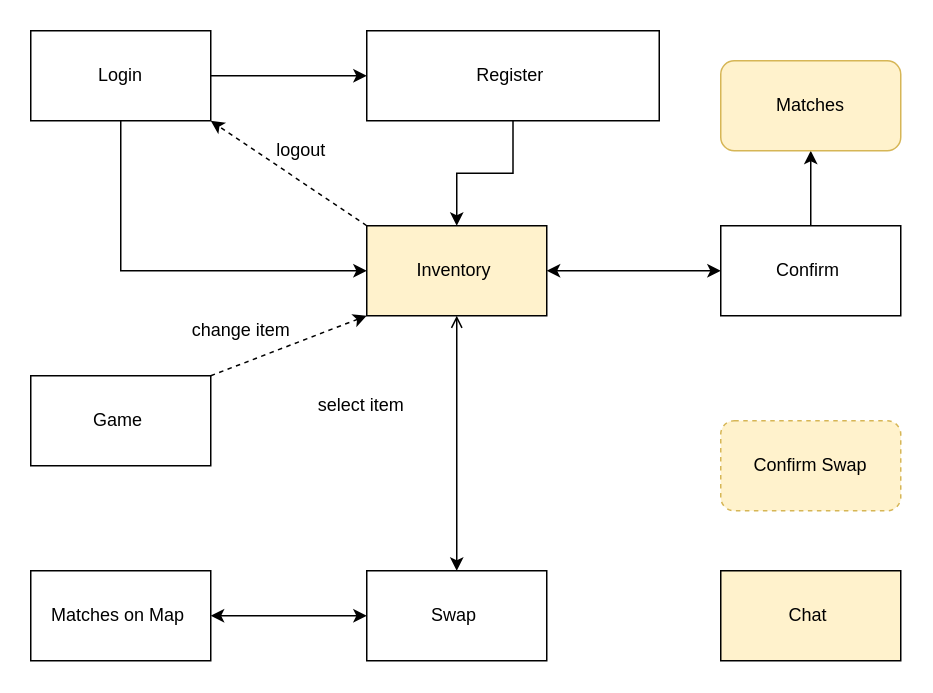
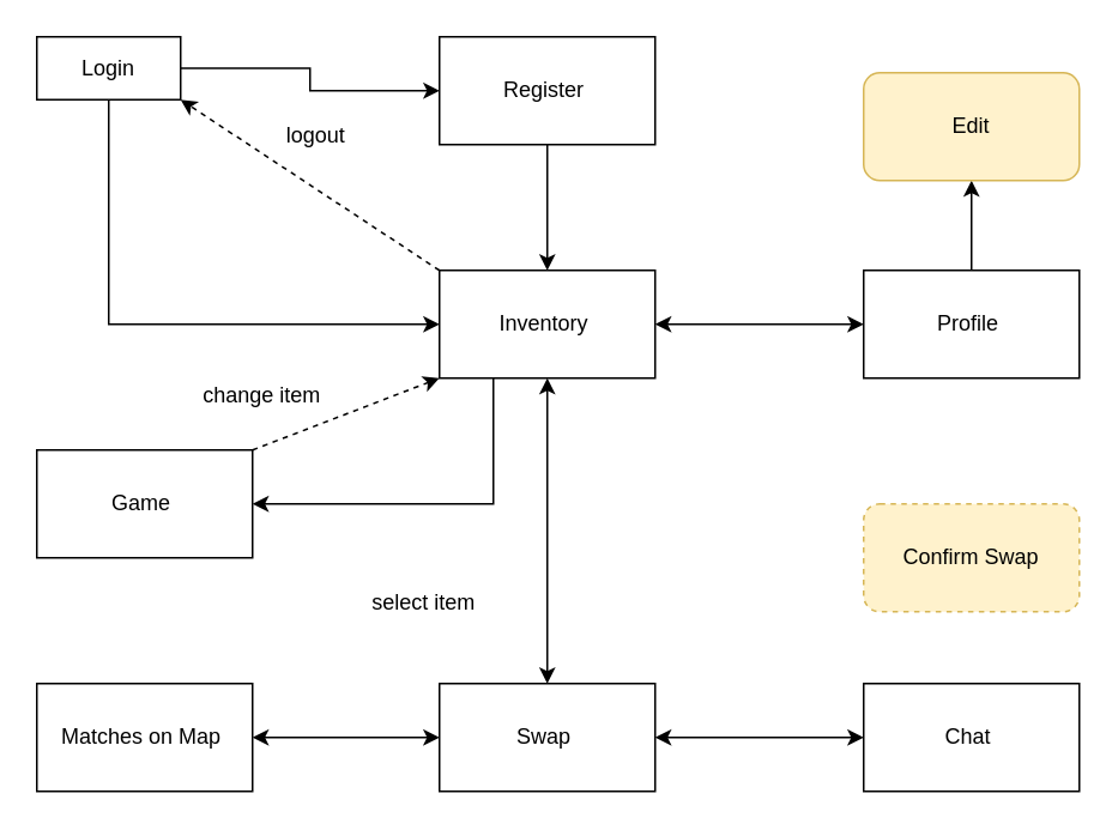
- <mxCell id="4" value="Login" style="rounded=0;whiteSpace=wrap;html=1;" vertex="1" parent="1"><mxGeometry x="20" y="20" width="120" height="60" as="geometry" /></mxCell>
+ <mxCell id="4" value="Login" style="rounded=0;whiteSpace=wrap;html=1;" vertex="1" parent="1"><mxGeometry x="20" y="20" width="80" height="35" as="geometry" /></mxCell>
- <mxCell id="6" value="Register&amp;nbsp;" style="rounded=0;whiteSpace=wrap;html=1;" vertex="1" parent="1"><mxGeometry x="244" y="20" width="195" height="60" as="geometry" /></mxCell>
+ <mxCell id="6" value="Register&amp;nbsp;" style="rounded=0;whiteSpace=wrap;html=1;" vertex="1" parent="1"><mxGeometry x="244" y="20" width="120" height="60" as="geometry" /></mxCell>
- <mxCell id="21" value="Matches" style="rounded=1;whiteSpace=wrap;html=1;fillColor=#fff2cc;strokeColor=#d6b656;" vertex="1" parent="1"><mxGeometry x="480" y="40" width="120" height="60" as="geometry" /></mxCell>
+ <mxCell id="21" value="Edit" style="rounded=1;whiteSpace=wrap;html=1;fillColor=#fff2cc;strokeColor=#d6b656;" vertex="1" parent="1"><mxGeometry x="480" y="40" width="120" height="60" as="geometry" /></mxCell>
- <mxCell id="17" value="logout" style="text;html=1;align=center;verticalAlign=middle;resizable=0;points=[];autosize=1;" vertex="1" parent="1"><mxGeometry x="175" y="90" width="50" height="20" as="geometry" /></mxCell>
+ <mxCell id="17" value="logout" style="text;html=1;align=center;verticalAlign=middle;resizable=0;points=[];autosize=1;" vertex="1" parent="1"><mxGeometry x="150" y="65" width="50" height="20" as="geometry" /></mxCell>
- <mxCell id="8" value="Inventory&amp;nbsp;" style="rounded=0;whiteSpace=wrap;html=1;fillColor=#fff2cc;" vertex="1" parent="1"><mxGeometry x="244" y="150" width="120" height="60" as="geometry" /></mxCell>
+ <mxCell id="8" value="Inventory&amp;nbsp;" style="rounded=0;whiteSpace=wrap;html=1;" vertex="1" parent="1"><mxGeometry x="244" y="150" width="120" height="60" as="geometry" /></mxCell>
- <mxCell id="10" value="Confirm&amp;nbsp;" style="rounded=0;whiteSpace=wrap;html=1;" vertex="1" parent="1"><mxGeometry x="480" y="150" width="120" height="60" as="geometry" /></mxCell>
+ <mxCell id="10" value="Profile&amp;nbsp;" style="rounded=0;whiteSpace=wrap;html=1;" vertex="1" parent="1"><mxGeometry x="480" y="150" width="120" height="60" as="geometry" /></mxCell>
- <mxCell id="24" value="" style="endArrow=open;startArrow=classic;html=1;exitX=0.5;exitY=0;exitDx=0;exitDy=0;entryX=0.5;entryY=1;entryDx=0;entryDy=0;" edge="1" parent="1" source="13" target="8"><mxGeometry width="50" height="50" relative="1" as="geometry"><mxPoint x="250" y="260" as="sourcePoint" /><mxPoint x="300" y="210" as="targetPoint" /><Array as="points" /></mxGeometry></mxCell>
+ <mxCell id="24" value="" style="endArrow=classic;startArrow=classic;html=1;exitX=0.5;exitY=0;exitDx=0;exitDy=0;entryX=0.5;entryY=1;entryDx=0;entryDy=0;" edge="1" parent="1" source="13" target="8"><mxGeometry width="50" height="50" relative="1" as="geometry"><mxPoint x="250" y="260" as="sourcePoint" /><mxPoint x="300" y="210" as="targetPoint" /><Array as="points" /></mxGeometry></mxCell>
- <mxCell id="18" value="change item" style="text;html=1;align=center;verticalAlign=middle;resizable=0;points=[];autosize=1;" vertex="1" parent="1"><mxGeometry x="120" y="210" width="80" height="20" as="geometry" /></mxCell>
+ <mxCell id="18" value="change item" style="text;html=1;align=center;verticalAlign=middle;resizable=0;points=[];autosize=1;" vertex="1" parent="1"><mxGeometry x="105" y="210" width="80" height="20" as="geometry" /></mxCell>
- <mxCell id="19" value="select item" style="text;html=1;align=center;verticalAlign=middle;resizable=0;points=[];autosize=1;" vertex="1" parent="1"><mxGeometry x="205" y="260" width="70" height="20" as="geometry" /></mxCell>
+ <mxCell id="19" value="select item" style="text;html=1;align=center;verticalAlign=middle;resizable=0;points=[];autosize=1;" vertex="1" parent="1"><mxGeometry x="200" y="325" width="70" height="20" as="geometry" /></mxCell>
+ <mxCell id="7" style="edgeStyle=orthogonalEdgeStyle;rounded=0;orthogonalLoop=1;jettySize=auto;html=1;exitX=0.25;exitY=1;exitDx=0;exitDy=0;entryX=1;entryY=0.5;entryDx=0;entryDy=0;" edge="1" parent="1" source="8" target="11"><mxGeometry relative="1" as="geometry" /></mxCell>
+ <mxCell id="22" value="" style="endArrow=classic;startArrow=classic;html=1;entryX=0;entryY=0.5;entryDx=0;entryDy=0;exitX=1;exitY=0.5;exitDx=0;exitDy=0;" edge="1" parent="1" source="13" target="14"><mxGeometry width="50" height="50" relative="1" as="geometry"><mxPoint x="370" y="410" as="sourcePoint" /><mxPoint x="420" y="360" as="targetPoint" /></mxGeometry></mxCell>
- <mxCell id="14" value="Chat&amp;nbsp;" style="rounded=0;whiteSpace=wrap;html=1;fillColor=#fff2cc;" vertex="1" parent="1"><mxGeometry x="480" y="380" width="120" height="60" as="geometry" /></mxCell>
+ <mxCell id="14" value="Chat&amp;nbsp;" style="rounded=0;whiteSpace=wrap;html=1;" vertex="1" parent="1"><mxGeometry x="480" y="380" width="120" height="60" as="geometry" /></mxCell>
